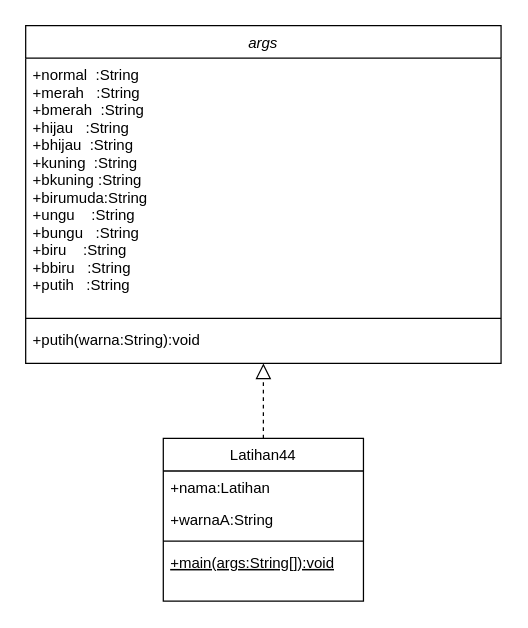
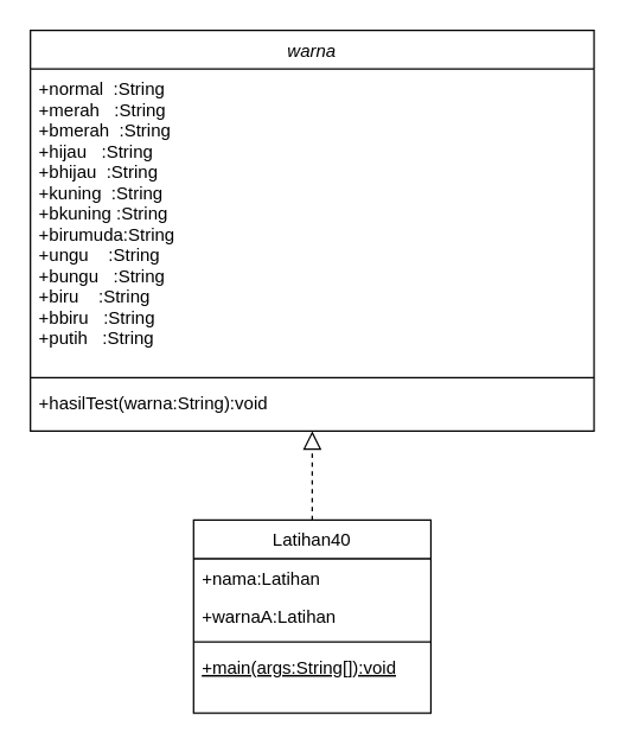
- <mxCell id="2" value="args" style="swimlane;fontStyle=2;align=center;verticalAlign=top;childLayout=stackLayout;horizontal=1;startSize=26;horizontalStack=0;resizeParent=1;resizeLast=0;collapsible=1;marginBottom=0;rounded=0;shadow=0;strokeWidth=1;" parent="1" vertex="1"><mxGeometry x="20" y="20" width="380" height="270" as="geometry"><mxRectangle x="230" y="140" width="160" height="26" as="alternateBounds" /></mxGeometry></mxCell>
+ <mxCell id="2" value="warna" style="swimlane;fontStyle=2;align=center;verticalAlign=top;childLayout=stackLayout;horizontal=1;startSize=26;horizontalStack=0;resizeParent=1;resizeLast=0;collapsible=1;marginBottom=0;rounded=0;shadow=0;strokeWidth=1;" parent="1" vertex="1"><mxGeometry x="20" y="20" width="380" height="270" as="geometry"><mxRectangle x="230" y="140" width="160" height="26" as="alternateBounds" /></mxGeometry></mxCell>
- <mxCell id="5" value="+putih(warna:String):void" style="text;align=left;verticalAlign=top;spacingLeft=4;spacingRight=4;overflow=hidden;rotatable=0;points=[[0,0.5],[1,0.5]];portConstraint=eastwest;" parent="2" vertex="1"><mxGeometry y="238" width="380" height="26" as="geometry" /></mxCell>
+ <mxCell id="5" value="+hasilTest(warna:String):void" style="text;align=left;verticalAlign=top;spacingLeft=4;spacingRight=4;overflow=hidden;rotatable=0;points=[[0,0.5],[1,0.5]];portConstraint=eastwest;" parent="2" vertex="1"><mxGeometry y="238" width="380" height="26" as="geometry" /></mxCell>
- <mxCell id="6" value="Latihan44" style="swimlane;fontStyle=0;align=center;verticalAlign=top;childLayout=stackLayout;horizontal=1;startSize=26;horizontalStack=0;resizeParent=1;resizeLast=0;collapsible=1;marginBottom=0;rounded=0;shadow=0;strokeWidth=1;" parent="1" vertex="1"><mxGeometry x="130" y="350" width="160" height="130" as="geometry"><mxRectangle x="130" y="380" width="160" height="26" as="alternateBounds" /></mxGeometry></mxCell>
+ <mxCell id="6" value="Latihan40" style="swimlane;fontStyle=0;align=center;verticalAlign=top;childLayout=stackLayout;horizontal=1;startSize=26;horizontalStack=0;resizeParent=1;resizeLast=0;collapsible=1;marginBottom=0;rounded=0;shadow=0;strokeWidth=1;" parent="1" vertex="1"><mxGeometry x="130" y="350" width="160" height="130" as="geometry"><mxRectangle x="130" y="380" width="160" height="26" as="alternateBounds" /></mxGeometry></mxCell>
- <mxCell id="8" value="+warnaA:String" style="text;align=left;verticalAlign=top;spacingLeft=4;spacingRight=4;overflow=hidden;rotatable=0;points=[[0,0.5],[1,0.5]];portConstraint=eastwest;" parent="6" vertex="1"><mxGeometry y="52" width="160" height="26" as="geometry" /></mxCell>
+ <mxCell id="8" value="+warnaA:Latihan" style="text;align=left;verticalAlign=top;spacingLeft=4;spacingRight=4;overflow=hidden;rotatable=0;points=[[0,0.5],[1,0.5]];portConstraint=eastwest;" parent="6" vertex="1"><mxGeometry y="52" width="160" height="26" as="geometry" /></mxCell>
